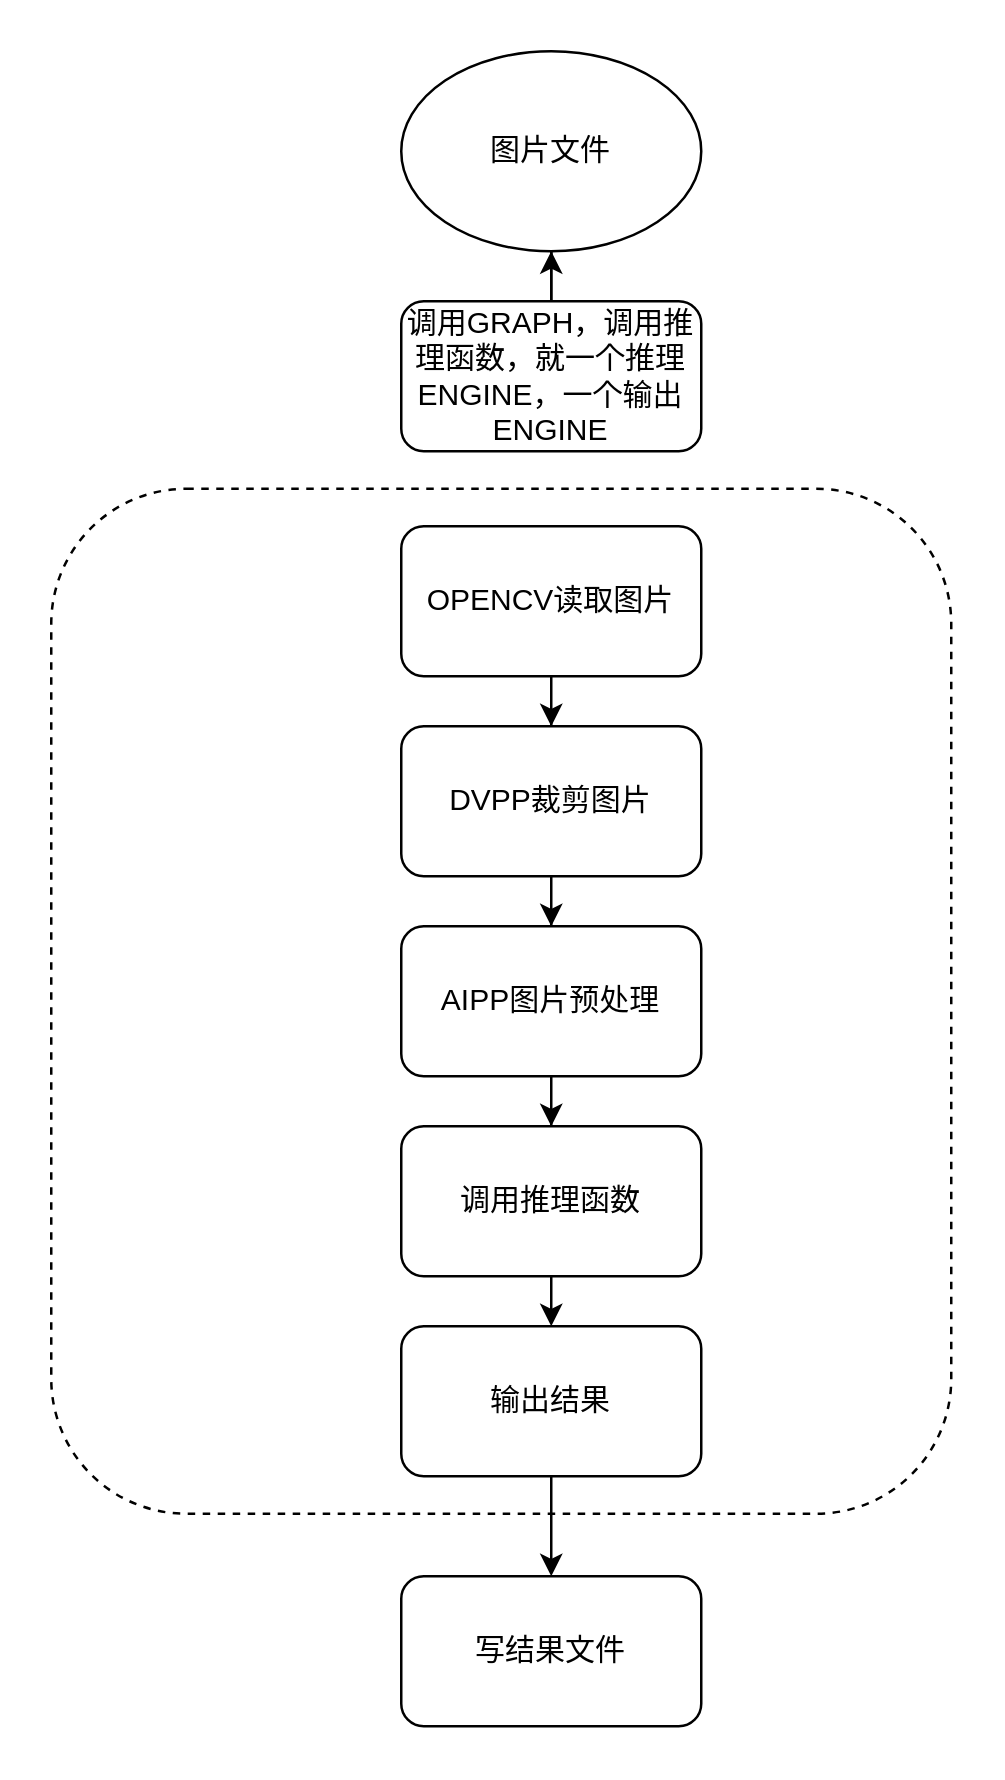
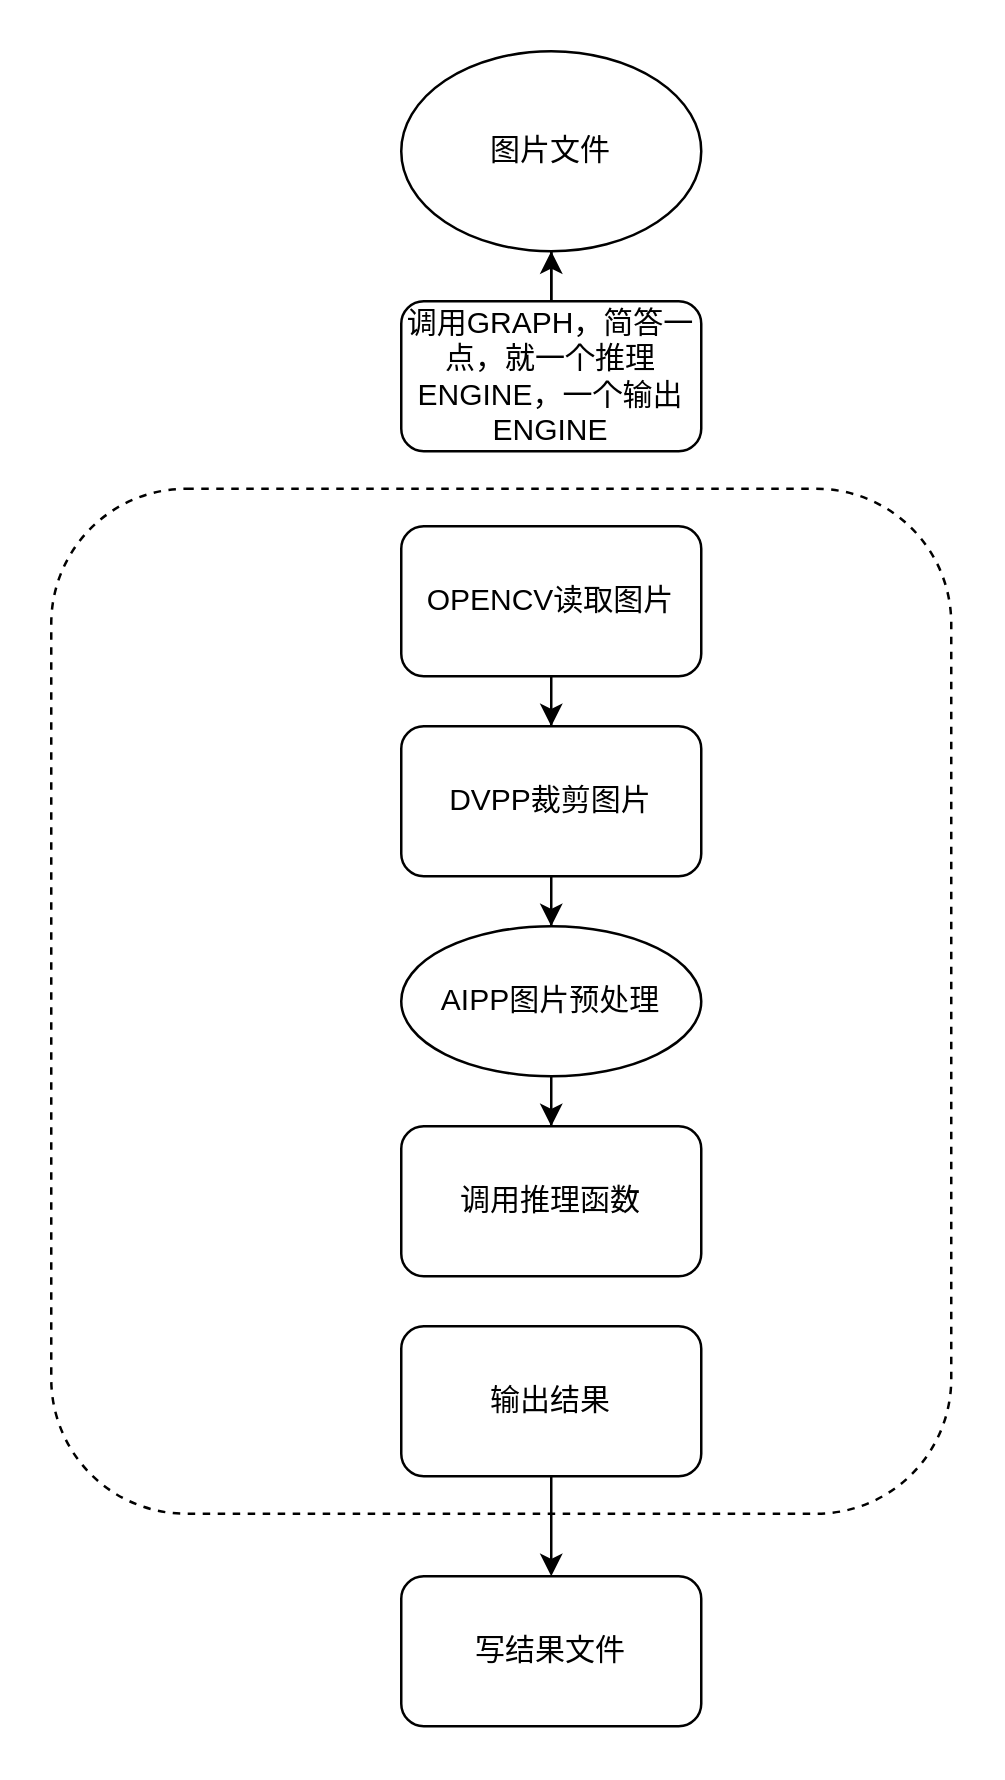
- <mxCell id="11" value="调用GRAPH，调用推理函数，就一个推理ENGINE，一个输出ENGINE" style="rounded=1;whiteSpace=wrap;html=1;" vertex="1" parent="1"><mxGeometry x="160" y="120" width="120" height="60" as="geometry" /></mxCell>
+ <mxCell id="11" value="调用GRAPH，简答一点，就一个推理ENGINE，一个输出ENGINE" style="rounded=1;whiteSpace=wrap;html=1;" vertex="1" parent="1"><mxGeometry x="160" y="120" width="120" height="60" as="geometry" /></mxCell>
- <mxCell id="9" value="AIPP图片预处理" style="rounded=1;whiteSpace=wrap;html=1;" vertex="1" parent="1"><mxGeometry x="160" y="370" width="120" height="60" as="geometry" /></mxCell>
+ <mxCell id="9" value="AIPP图片预处理" style="ellipse;whiteSpace=wrap;html=1;" vertex="1" parent="1"><mxGeometry x="160" y="370" width="120" height="60" as="geometry" /></mxCell>
- <mxCell id="12" value="" style="edgeStyle=orthogonalEdgeStyle;rounded=0;orthogonalLoop=1;jettySize=auto;html=1;" edge="1" parent="1" source="13" target="15"><mxGeometry relative="1" as="geometry"><Array as="points"><mxPoint x="220" y="530" /><mxPoint x="220" y="530" /></Array></mxGeometry></mxCell>
